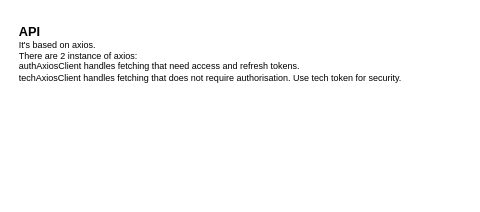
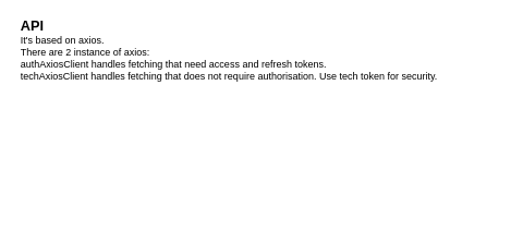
- <mxCell id="2" value="&lt;p&gt;&lt;/p&gt;&lt;p&gt;&lt;font style=&quot;font-size: 17px&quot;&gt;&lt;b&gt;API&lt;br&gt;&lt;/b&gt;&lt;/font&gt;It's based on axios.&amp;nbsp;&lt;br&gt;There are 2 instance of axios:&lt;br&gt;authAxiosClient handles fetching that need access and refresh tokens.&lt;br&gt;techAxiosClient&amp;nbsp;handles fetching that does not require authorisation. Use tech token for security.&lt;/p&gt;" style="text;html=1;strokeColor=none;fillColor=none;spacing=5;spacingTop=-20;whiteSpace=wrap;overflow=hidden;rounded=0;" vertex="1" parent="1"><mxGeometry x="20" y="30" width="598" height="240" as="geometry" /></mxCell>
+ <mxCell id="2" value="&lt;p&gt;&lt;/p&gt;&lt;p&gt;&lt;font style=&quot;font-size: 17px&quot;&gt;&lt;b&gt;API&lt;br&gt;&lt;/b&gt;&lt;/font&gt;It's based on axios.&amp;nbsp;&lt;br&gt;There are 2 instance of axios:&lt;br&gt;authAxiosClient handles fetching that need access and refresh tokens.&lt;br&gt;techAxiosClient&amp;nbsp;handles fetching that does not require authorisation. Use tech token for security.&lt;/p&gt;" style="text;html=1;strokeColor=none;fillColor=none;spacing=5;spacingTop=-20;whiteSpace=wrap;overflow=hidden;rounded=0;" vertex="1" parent="1"><mxGeometry x="20" y="20" width="598" height="240" as="geometry" /></mxCell>
